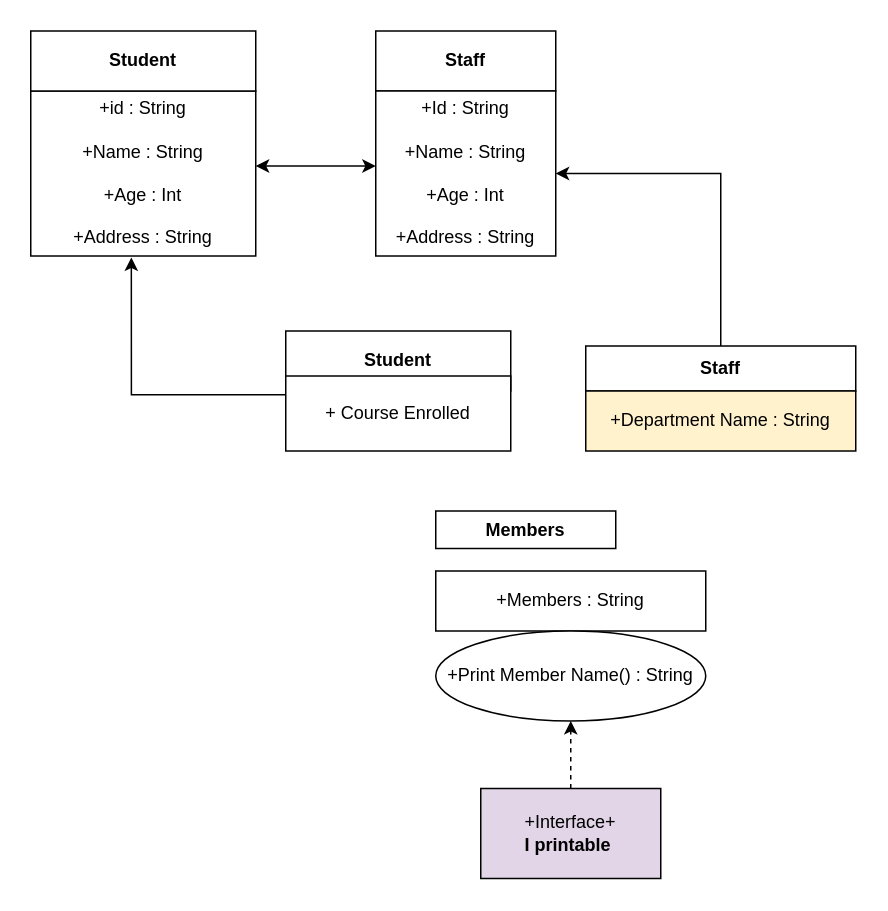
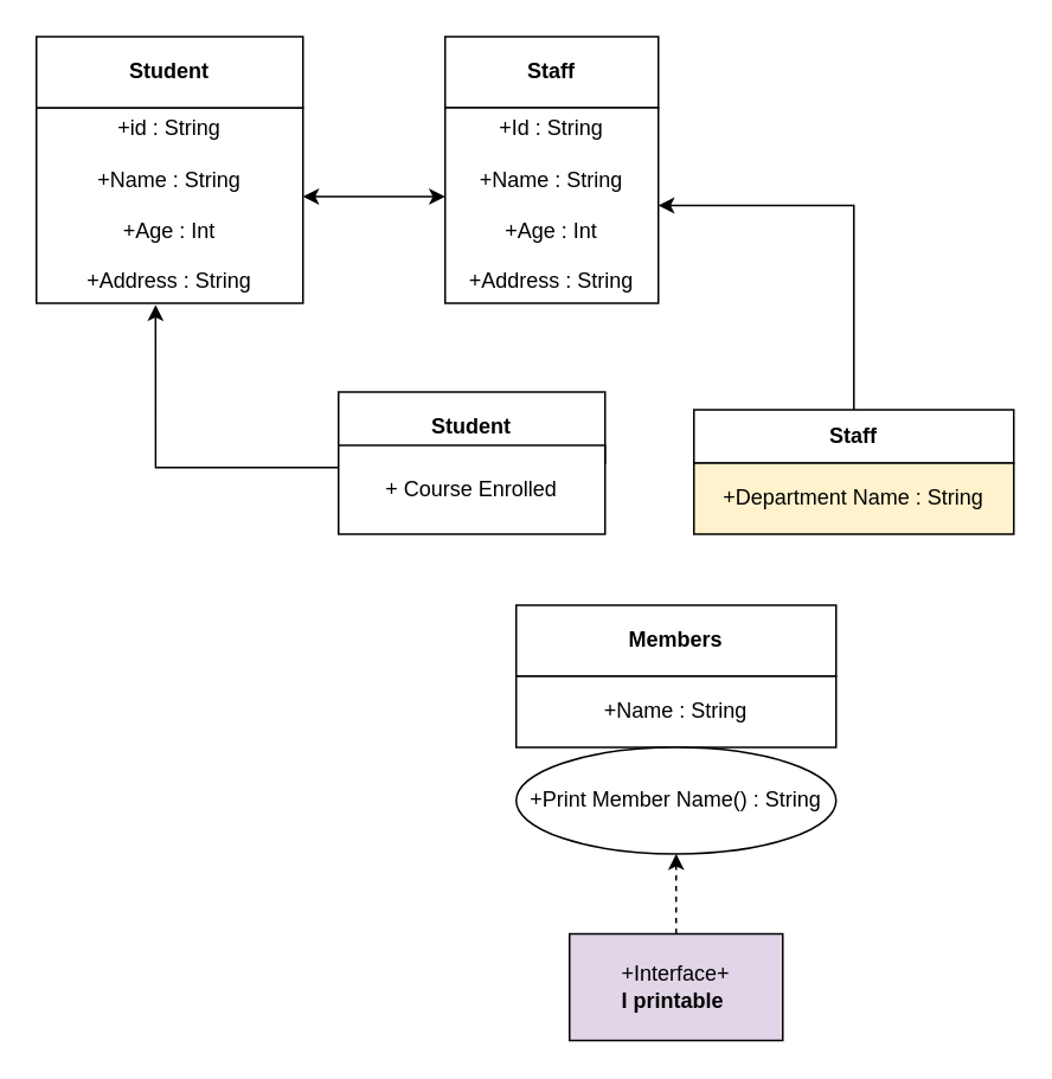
- <mxCell id="11" value="&lt;b&gt;Members&lt;/b&gt;" style="rounded=0;whiteSpace=wrap;html=1;" vertex="1" parent="1"><mxGeometry x="290" y="340" width="120" height="25" as="geometry" /></mxCell>
+ <mxCell id="11" value="&lt;b&gt;Members&lt;/b&gt;" style="rounded=0;whiteSpace=wrap;html=1;" vertex="1" parent="1"><mxGeometry x="290" y="340" width="180" height="40" as="geometry" /></mxCell>
- <mxCell id="12" value="+Members : String" style="rounded=0;whiteSpace=wrap;html=1;" vertex="1" parent="1"><mxGeometry x="290" y="380" width="180" height="40" as="geometry" /></mxCell>
+ <mxCell id="12" value="+Name : String" style="rounded=0;whiteSpace=wrap;html=1;" vertex="1" parent="1"><mxGeometry x="290" y="380" width="180" height="40" as="geometry" /></mxCell>
